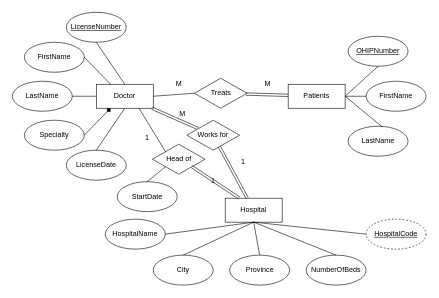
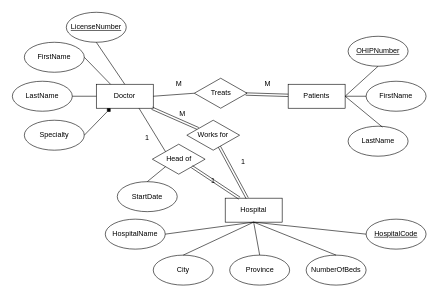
- <mxCell id="22" value="" style="endArrow=none;html=1;entryX=0.5;entryY=1;entryDx=0;entryDy=0;exitX=0.5;exitY=0;exitDx=0;exitDy=0;" parent="1" source="6" target="3" edge="1"><mxGeometry width="50" height="50" relative="1" as="geometry"><mxPoint x="280" y="220" as="sourcePoint" /><mxPoint x="330" y="170" as="targetPoint" /></mxGeometry></mxCell>
- <mxCell id="6" value="LicenseDate" style="ellipse;whiteSpace=wrap;html=1;" parent="1" vertex="1"><mxGeometry x="110" y="250" width="100" height="50" as="geometry" /></mxCell>
- <mxCell id="17" value="&lt;u&gt;HospitalCode&lt;/u&gt;" style="ellipse;whiteSpace=wrap;html=1;dashed=1;" parent="1" vertex="1"><mxGeometry x="610" y="365" width="100" height="50" as="geometry" /></mxCell>
+ <mxCell id="17" value="&lt;u&gt;HospitalCode&lt;/u&gt;" style="ellipse;whiteSpace=wrap;html=1;" parent="1" vertex="1"><mxGeometry x="610" y="365" width="100" height="50" as="geometry" /></mxCell>
